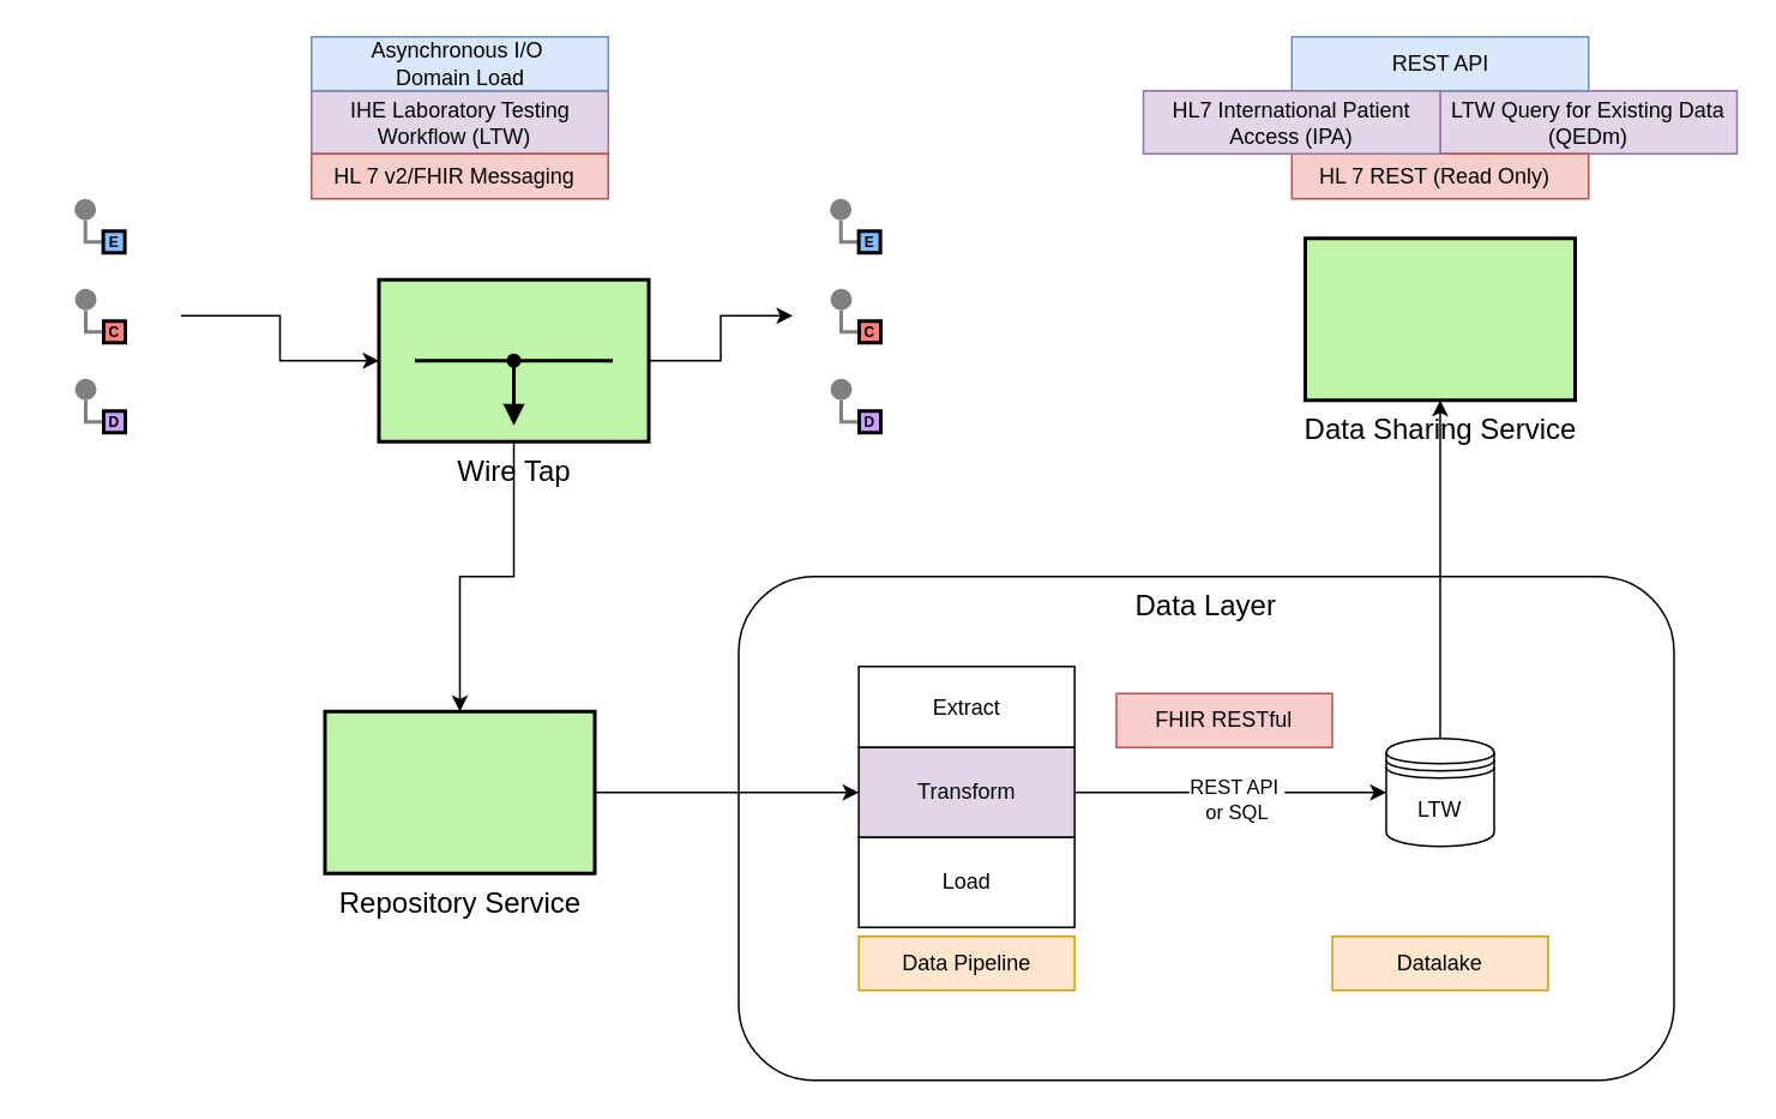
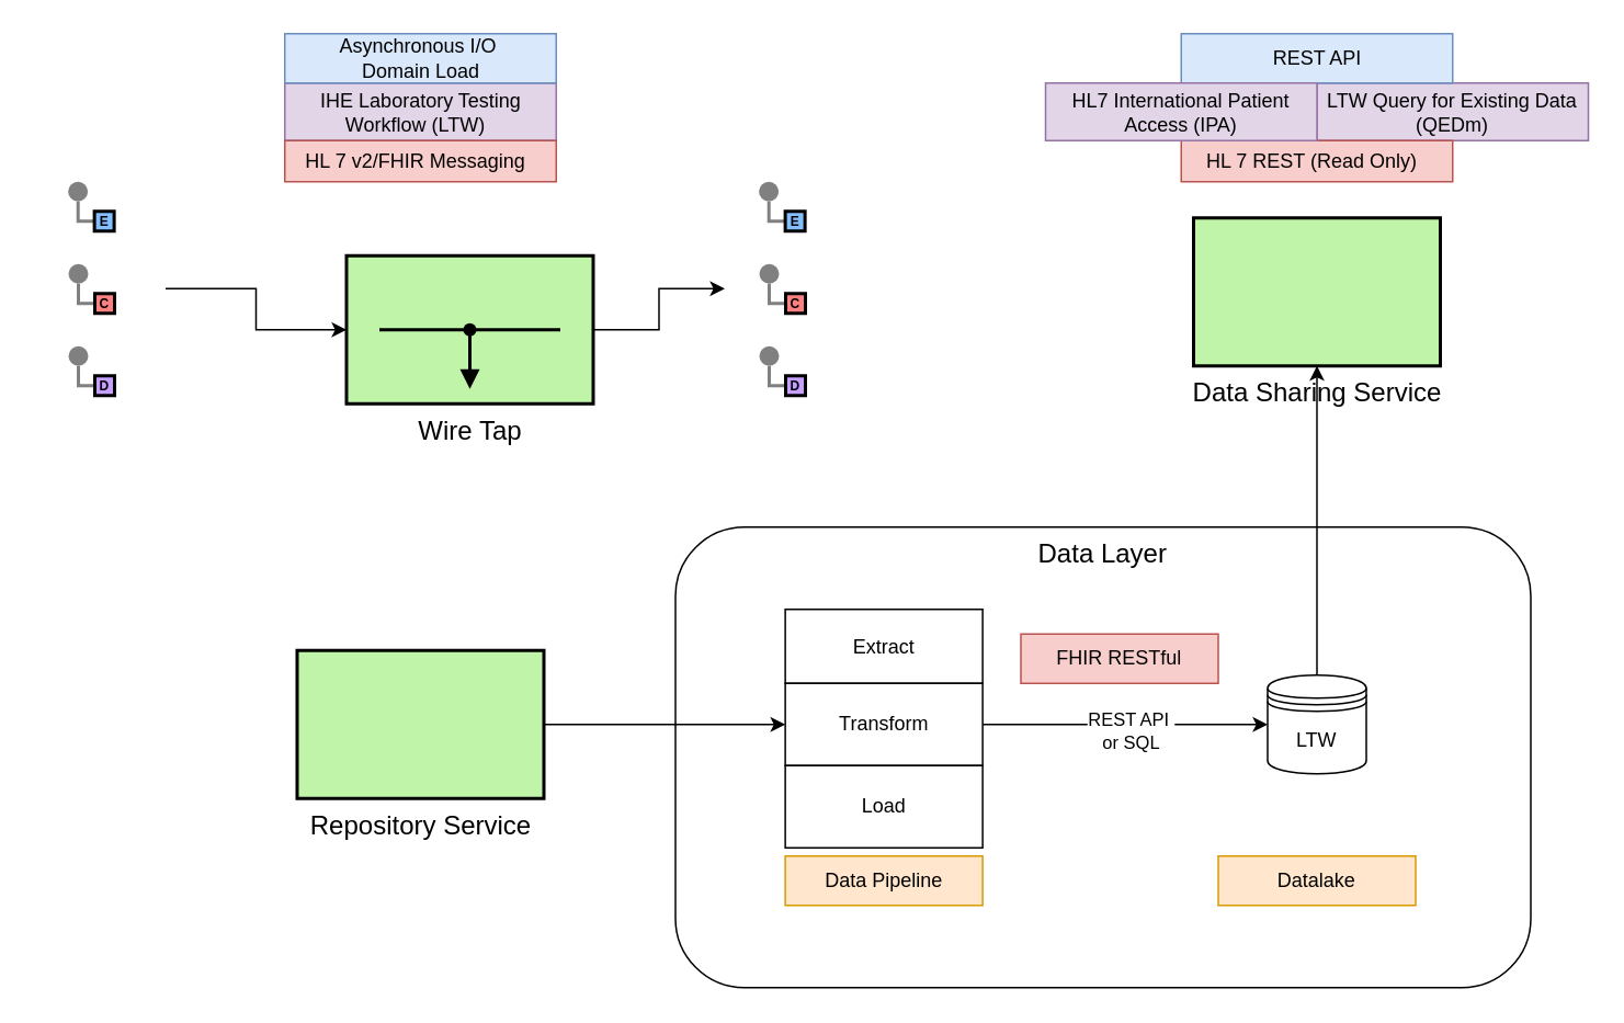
- <mxCell id="25" style="edgeStyle=orthogonalEdgeStyle;rounded=0;orthogonalLoop=1;jettySize=auto;html=1;" edge="1" parent="1" source="26" target="30"><mxGeometry relative="1" as="geometry" /></mxCell>
- <mxCell id="34" value="Transform" style="rounded=0;whiteSpace=wrap;html=1;fillColor=#e1d5e7;" vertex="1" parent="1"><mxGeometry x="476.75" y="415" width="120" height="50" as="geometry" /></mxCell>
+ <mxCell id="34" value="Transform" style="rounded=0;whiteSpace=wrap;html=1;" vertex="1" parent="1"><mxGeometry x="476.75" y="415" width="120" height="50" as="geometry" /></mxCell>
